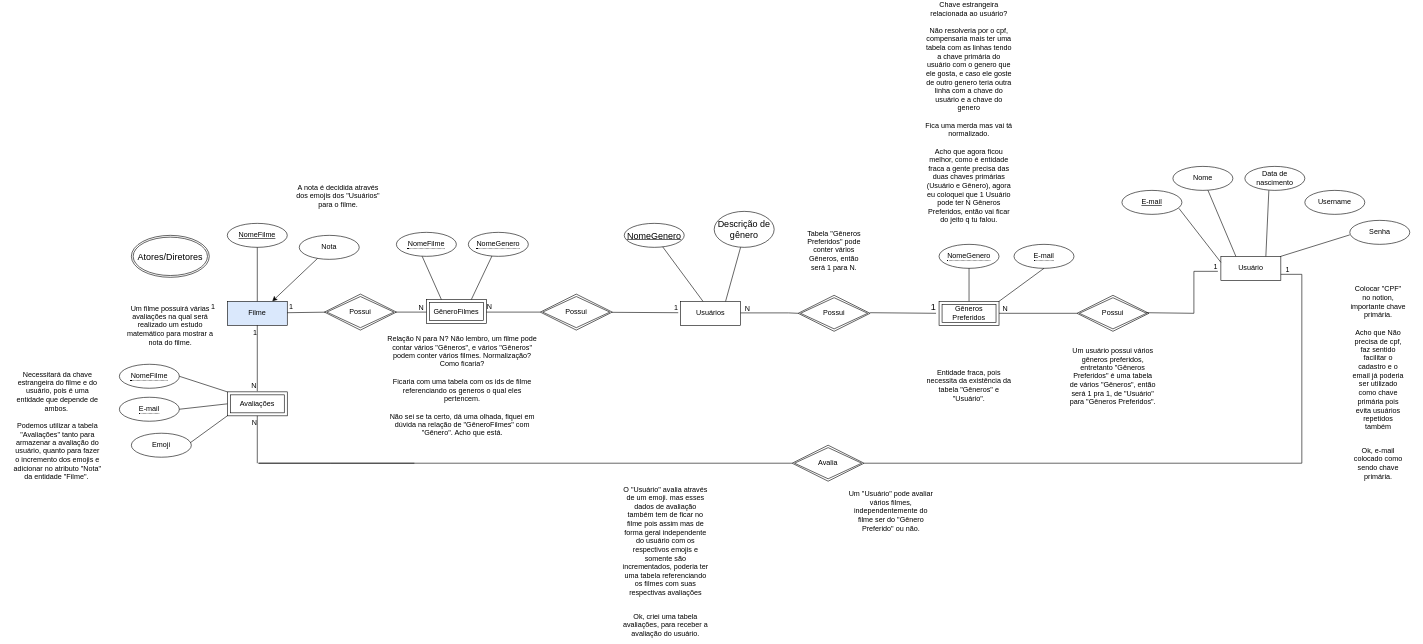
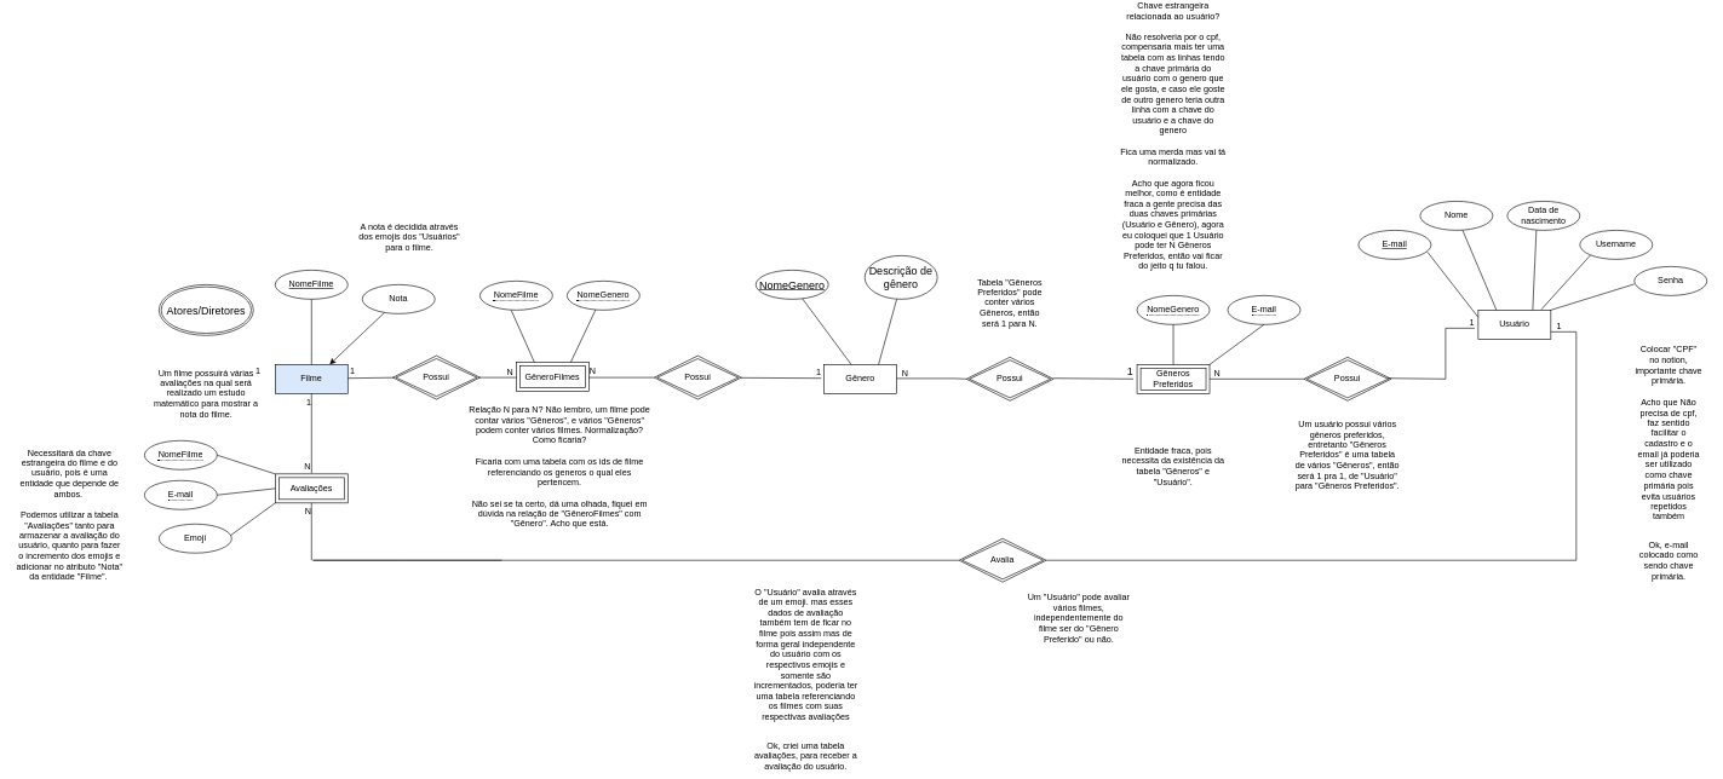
+ <mxCell id="16" value="" style="endArrow=none;html=1;rounded=0;entryX=0;entryY=1;entryDx=0;entryDy=0;exitX=0.87;exitY=-0.025;exitDx=0;exitDy=0;exitPerimeter=0;" parent="1" source="3" target="9" edge="1"><mxGeometry relative="1" as="geometry"><mxPoint x="2105" y="200" as="sourcePoint" /><mxPoint x="2205" y="250" as="targetPoint" /><Array as="points" /></mxGeometry></mxCell>
- <mxCell id="4" value="Usuários" style="whiteSpace=wrap;html=1;align=center;" parent="1" vertex="1"><mxGeometry x="1134" y="350" width="100" height="40" as="geometry" /></mxCell>
+ <mxCell id="4" value="Gênero" style="whiteSpace=wrap;html=1;align=center;" parent="1" vertex="1"><mxGeometry x="1134" y="350" width="100" height="40" as="geometry" /></mxCell>
